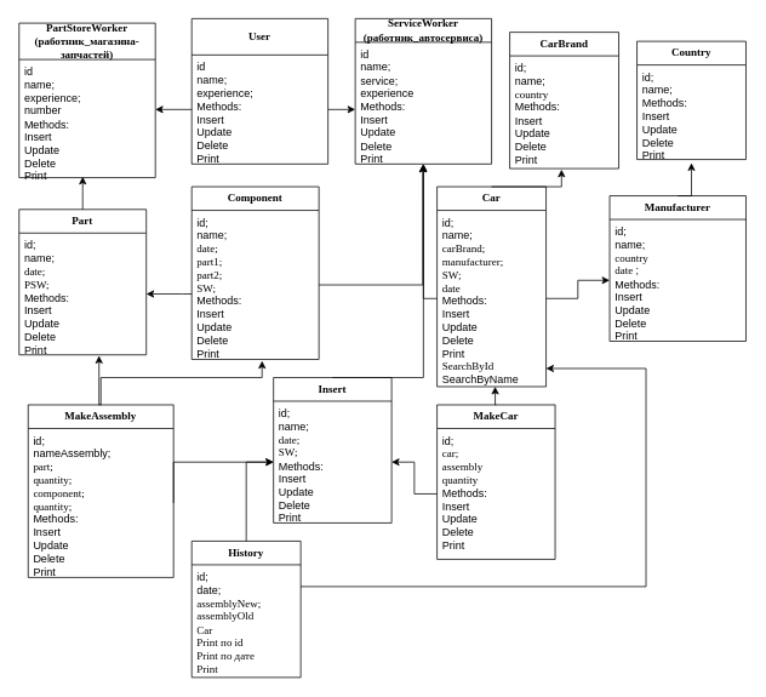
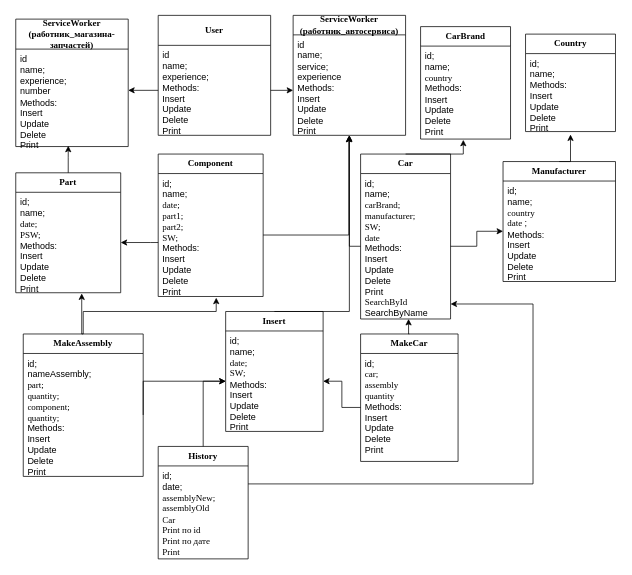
- <mxCell id="15" value="&lt;font face=&quot;times new roman, serif&quot;&gt;&lt;b&gt;PartStoreWorker&lt;br&gt;(работник_магазина-запчастей)&lt;br&gt;&lt;/b&gt;&lt;/font&gt;" style="swimlane;fontStyle=0;childLayout=stackLayout;horizontal=1;startSize=40;fillColor=none;horizontalStack=0;resizeParent=1;resizeParentMax=0;resizeLast=0;collapsible=1;marginBottom=0;whiteSpace=wrap;html=1;" parent="1" vertex="1"><mxGeometry x="20" y="25" width="150" height="170" as="geometry" /></mxCell>
+ <mxCell id="15" value="&lt;font face=&quot;times new roman, serif&quot;&gt;&lt;b&gt;ServiceWorker&lt;br&gt;(работник_магазина-запчастей)&lt;br&gt;&lt;/b&gt;&lt;/font&gt;" style="swimlane;fontStyle=0;childLayout=stackLayout;horizontal=1;startSize=40;fillColor=none;horizontalStack=0;resizeParent=1;resizeParentMax=0;resizeLast=0;collapsible=1;marginBottom=0;whiteSpace=wrap;html=1;" parent="1" vertex="1"><mxGeometry x="20" y="25" width="150" height="170" as="geometry" /></mxCell>
